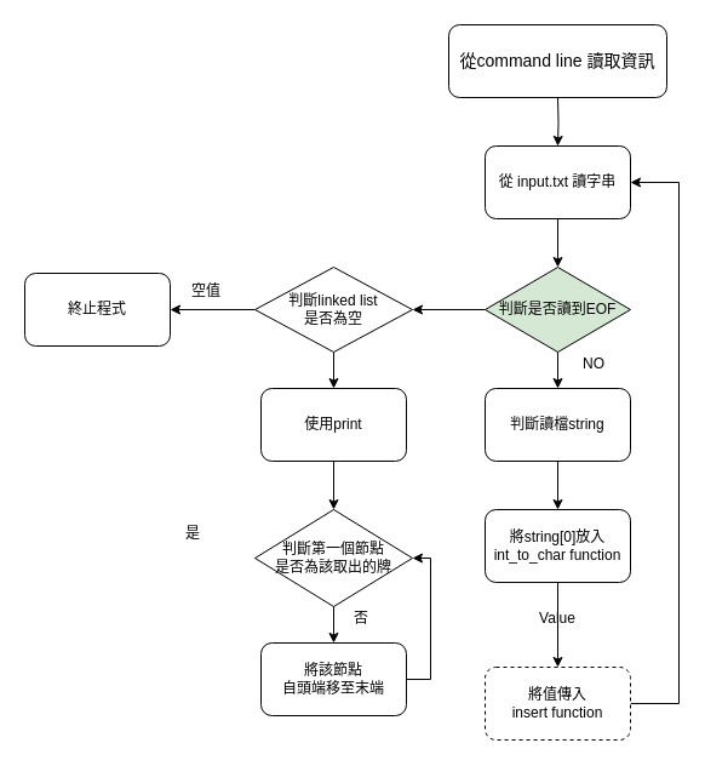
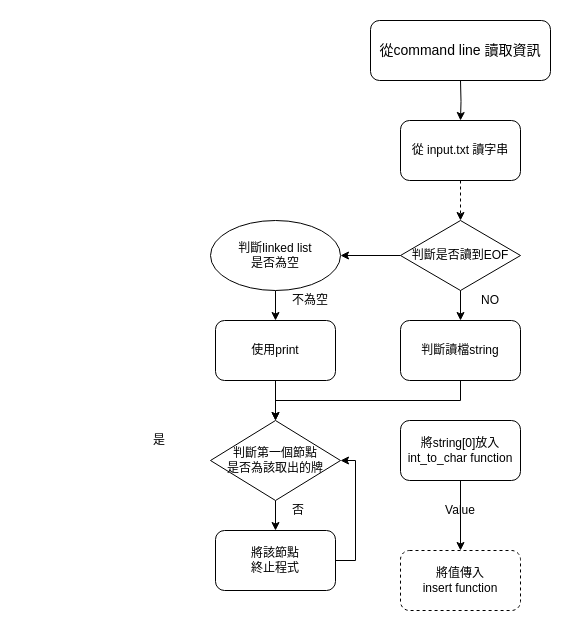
- <mxCell id="7" value="" style="endArrow=classic;html=1;exitX=0.5;exitY=1;exitDx=0;exitDy=0;entryX=0.5;entryY=0;entryDx=0;entryDy=0;" parent="1" source="5" target="6" edge="1"><mxGeometry width="50" height="50" relative="1" as="geometry"><mxPoint x="450" y="230" as="sourcePoint" /><mxPoint x="500" y="180" as="targetPoint" /></mxGeometry></mxCell>
+ <mxCell id="7" value="" style="endArrow=classic;html=1;exitX=0.5;exitY=1;exitDx=0;exitDy=0;entryX=0.5;entryY=0;entryDx=0;entryDy=0;dashed=1;" parent="1" source="5" target="6" edge="1"><mxGeometry width="50" height="50" relative="1" as="geometry"><mxPoint x="450" y="230" as="sourcePoint" /><mxPoint x="500" y="180" as="targetPoint" /></mxGeometry></mxCell>
- <mxCell id="22" value="空值" style="text;html=1;strokeColor=none;fillColor=none;align=center;verticalAlign=middle;whiteSpace=wrap;rounded=0;" vertex="1" parent="1"><mxGeometry x="150" y="230" width="40" height="20" as="geometry" /></mxCell>
- <mxCell id="23" value="終止程式" style="rounded=1;whiteSpace=wrap;html=1;" vertex="1" parent="1"><mxGeometry x="20" y="225" width="120" height="60" as="geometry" /></mxCell>
- <mxCell id="18" style="edgeStyle=orthogonalEdgeStyle;rounded=0;orthogonalLoop=1;jettySize=auto;html=1;exitX=0;exitY=0.5;exitDx=0;exitDy=0;entryX=1;entryY=0.5;entryDx=0;entryDy=0;" edge="1" parent="1" source="20" target="23"><mxGeometry relative="1" as="geometry" /></mxCell>
- <mxCell id="20" value="判斷linked list &lt;br&gt;是否為空" style="rhombus;whiteSpace=wrap;html=1;" vertex="1" parent="1"><mxGeometry x="210" y="220" width="130" height="70" as="geometry" /></mxCell>
+ <mxCell id="20" value="判斷linked list &lt;br&gt;是否為空" style="ellipse;whiteSpace=wrap;html=1;" vertex="1" parent="1"><mxGeometry x="210" y="220" width="130" height="70" as="geometry" /></mxCell>
- <mxCell id="6" value="判斷是否讀到EOF" style="rhombus;whiteSpace=wrap;html=1;fillColor=#d5e8d4;" parent="1" vertex="1"><mxGeometry x="400" y="220" width="120" height="70" as="geometry" /></mxCell>
+ <mxCell id="6" value="判斷是否讀到EOF" style="rhombus;whiteSpace=wrap;html=1;" parent="1" vertex="1"><mxGeometry x="400" y="220" width="120" height="70" as="geometry" /></mxCell>
+ <mxCell id="21" value="不為空" style="text;html=1;strokeColor=none;fillColor=none;align=center;verticalAlign=middle;whiteSpace=wrap;rounded=0;" vertex="1" parent="1"><mxGeometry x="290" y="290" width="40" height="20" as="geometry" /></mxCell>
- <mxCell id="15" style="edgeStyle=orthogonalEdgeStyle;rounded=0;orthogonalLoop=1;jettySize=auto;html=1;exitX=1;exitY=0.5;exitDx=0;exitDy=0;entryX=1;entryY=0.5;entryDx=0;entryDy=0;" edge="1" parent="1" source="16" target="5"><mxGeometry relative="1" as="geometry"><mxPoint x="540" y="140" as="targetPoint" /><Array as="points"><mxPoint x="560" y="580" /><mxPoint x="560" y="150" /></Array></mxGeometry></mxCell>
- <mxCell id="11" style="edgeStyle=orthogonalEdgeStyle;rounded=0;orthogonalLoop=1;jettySize=auto;html=1;exitX=0.5;exitY=1;exitDx=0;exitDy=0;entryX=0.5;entryY=0;entryDx=0;entryDy=0;" edge="1" parent="1" source="12" target="14"><mxGeometry relative="1" as="geometry" /></mxCell>
+ <mxCell id="11" style="edgeStyle=orthogonalEdgeStyle;rounded=0;orthogonalLoop=1;jettySize=auto;html=1;exitX=0.5;exitY=1;exitDx=0;exitDy=0;" edge="1" parent="1" source="12" target="25"><mxGeometry relative="1" as="geometry" /></mxCell>
- <mxCell id="29" value="將該節點&lt;br&gt;自頭端移至末端" style="rounded=1;whiteSpace=wrap;html=1;" vertex="1" parent="1"><mxGeometry x="215" y="530" width="120" height="60" as="geometry" /></mxCell>
+ <mxCell id="29" value="將該節點&lt;br&gt;終止程式" style="rounded=1;whiteSpace=wrap;html=1;" vertex="1" parent="1"><mxGeometry x="215" y="530" width="120" height="60" as="geometry" /></mxCell>
